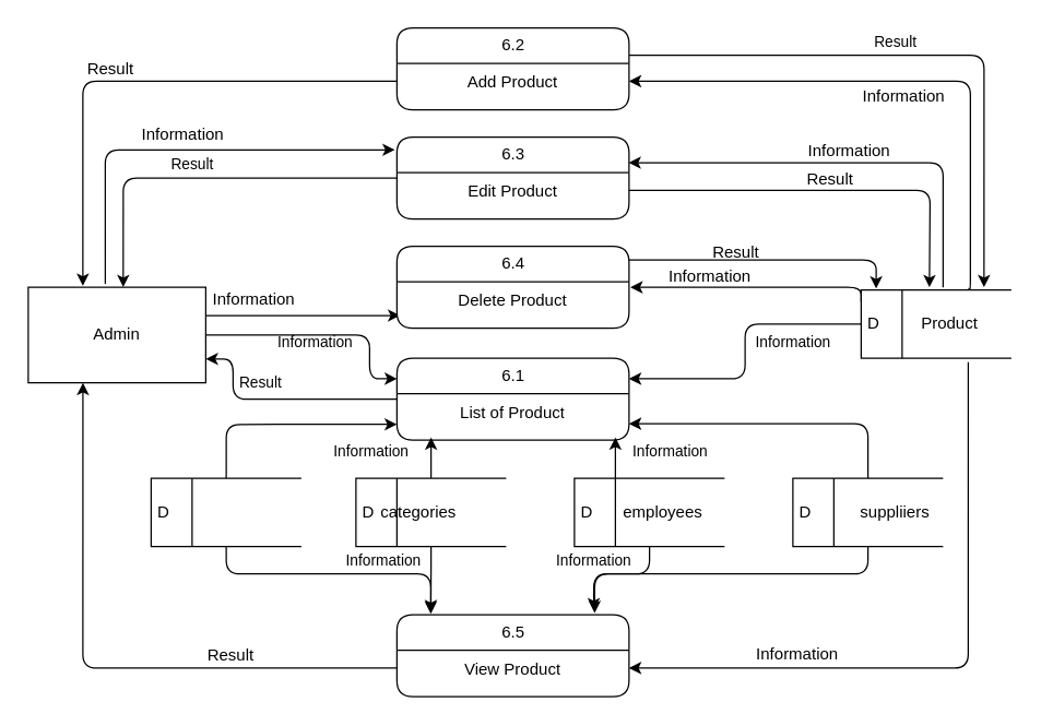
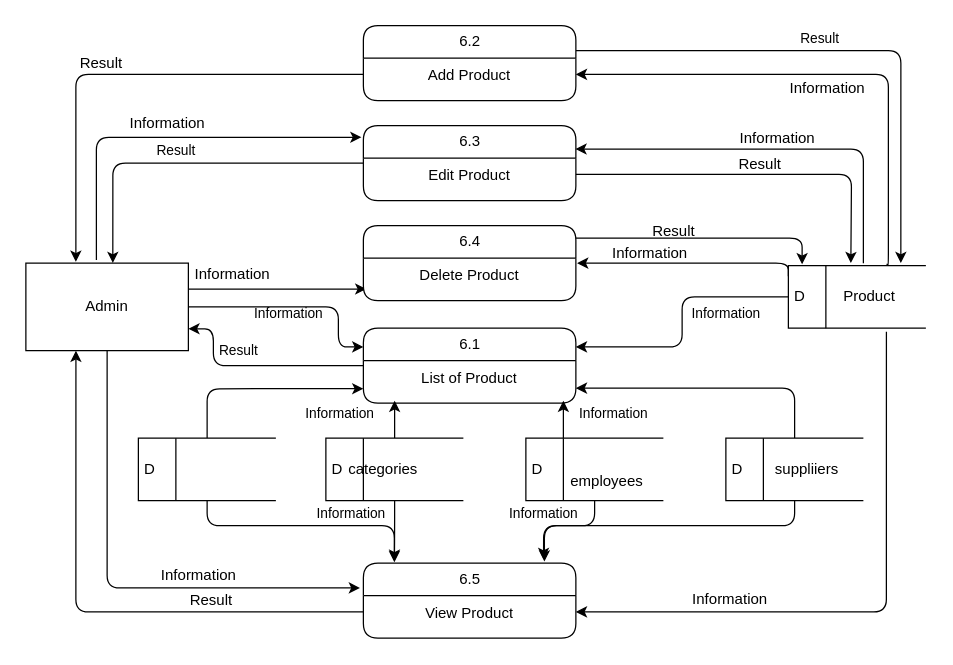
- <mxCell id="45" value="employees" style="text;html=1;strokeColor=none;fillColor=none;align=center;verticalAlign=middle;whiteSpace=wrap;rounded=0;fontFamily=Helvetica;fontSize=12;" parent="1" vertex="1"><mxGeometry x="460" y="365" width="50" height="20" as="geometry" /></mxCell>
+ <mxCell id="45" value="employees" style="text;html=1;strokeColor=none;fillColor=none;align=center;verticalAlign=middle;whiteSpace=wrap;rounded=0;fontFamily=Helvetica;fontSize=12;" parent="1" vertex="1"><mxGeometry x="460" y="375" width="50" height="20" as="geometry" /></mxCell>
- <mxCell id="44" value="suppliiers" style="text;html=1;strokeColor=none;fillColor=none;align=center;verticalAlign=middle;whiteSpace=wrap;rounded=0;fontFamily=Helvetica;fontSize=12;" parent="1" vertex="1"><mxGeometry x="630" y="365" width="50" height="20" as="geometry" /></mxCell>
+ <mxCell id="44" value="suppliiers" style="text;html=1;strokeColor=none;fillColor=none;align=center;verticalAlign=middle;whiteSpace=wrap;rounded=0;fontFamily=Helvetica;fontSize=12;" parent="1" vertex="1"><mxGeometry x="620" y="365" width="50" height="20" as="geometry" /></mxCell>
+ <mxCell id="7" value="Information" style="edgeStyle=orthogonalEdgeStyle;curved=0;rounded=1;sketch=0;orthogonalLoop=1;jettySize=auto;html=1;labelBackgroundColor=none;fontFamily=Helvetica;fontSize=12;entryX=-0.016;entryY=0.33;entryDx=0;entryDy=0;entryPerimeter=0;" parent="1" source="9" target="18" edge="1"><mxGeometry x="0.344" y="10" relative="1" as="geometry"><mxPoint x="270" y="430" as="targetPoint" /><Array as="points"><mxPoint x="85" y="470" /></Array><mxPoint as="offset" /></mxGeometry></mxCell>
